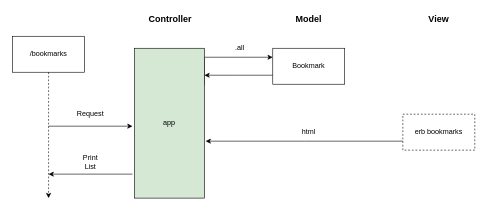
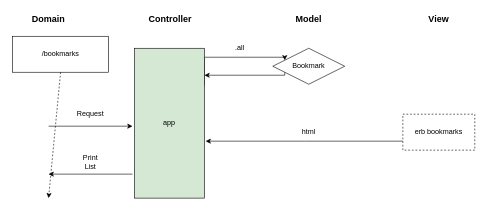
+ <mxCell id="10" value="Domain" style="text;html=1;strokeColor=none;fillColor=none;align=center;verticalAlign=middle;whiteSpace=wrap;rounded=0;fontStyle=1;fontSize=15;" vertex="1" parent="1"><mxGeometry x="60" y="20" width="40" height="20" as="geometry" /></mxCell>
- <mxCell id="2" value="/bookmarks" style="rounded=0;whiteSpace=wrap;html=1;" vertex="1" parent="1"><mxGeometry x="20" y="60" width="120" height="60" as="geometry" /></mxCell>
+ <mxCell id="2" value="/bookmarks" style="rounded=0;whiteSpace=wrap;html=1;" vertex="1" parent="1"><mxGeometry x="20" y="60" width="160" height="60" as="geometry" /></mxCell>
- <mxCell id="15" value="Bookmark" style="rounded=0;whiteSpace=wrap;html=1;" vertex="1" parent="1"><mxGeometry x="454" y="80" width="120" height="60" as="geometry" /></mxCell>
+ <mxCell id="15" value="Bookmark" style="rhombus;whiteSpace=wrap;html=1;" vertex="1" parent="1"><mxGeometry x="454" y="80" width="120" height="60" as="geometry" /></mxCell>
